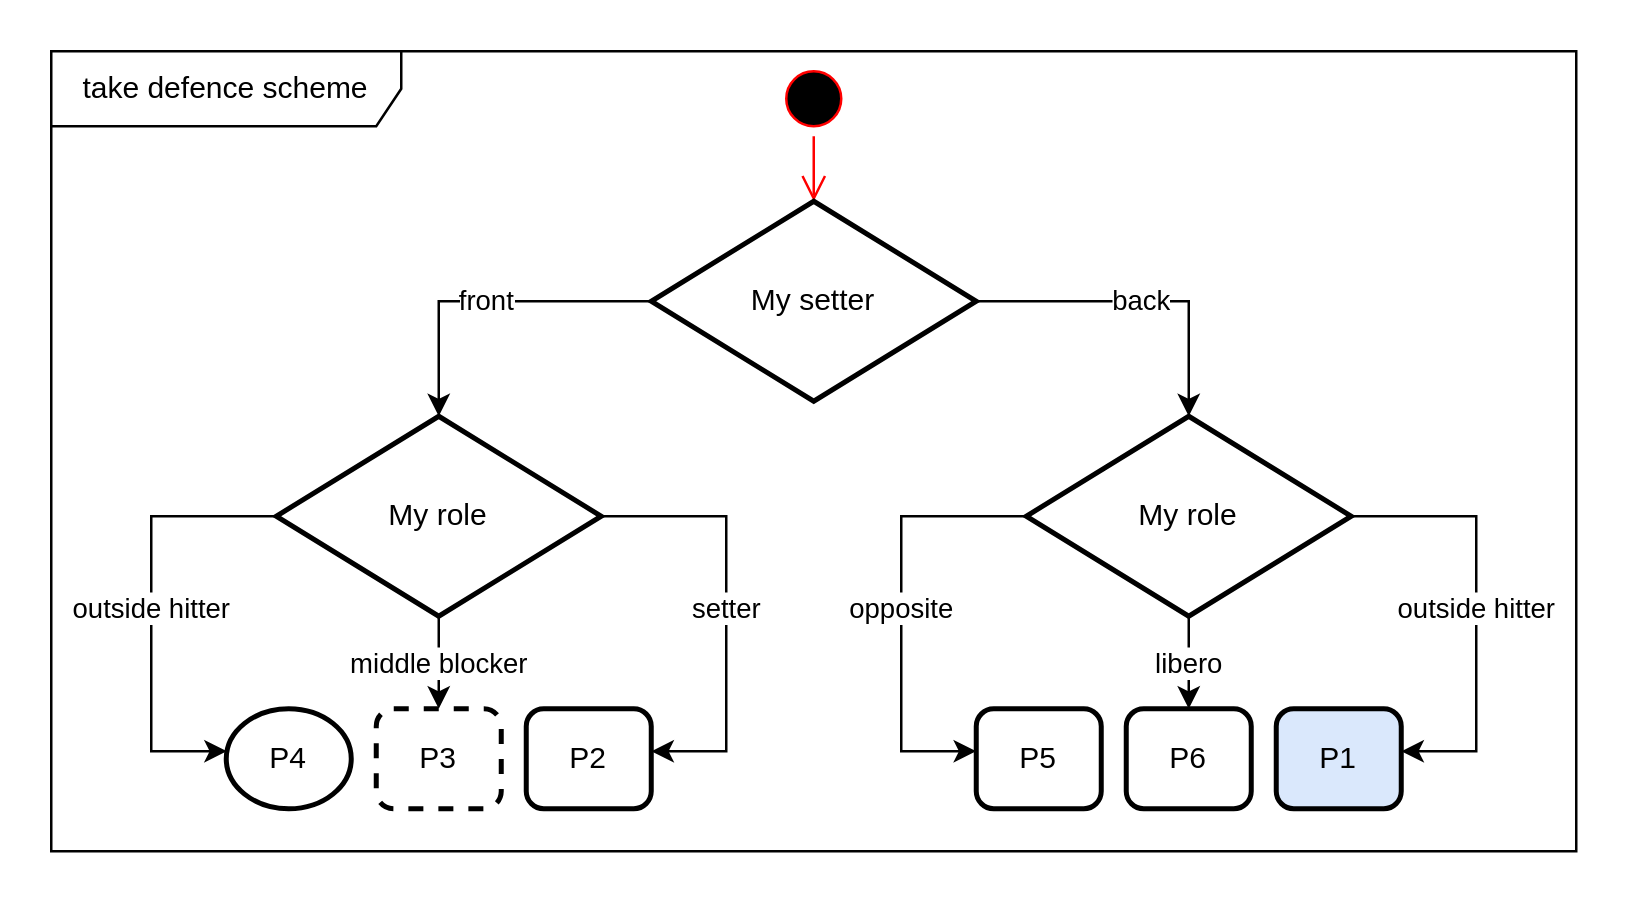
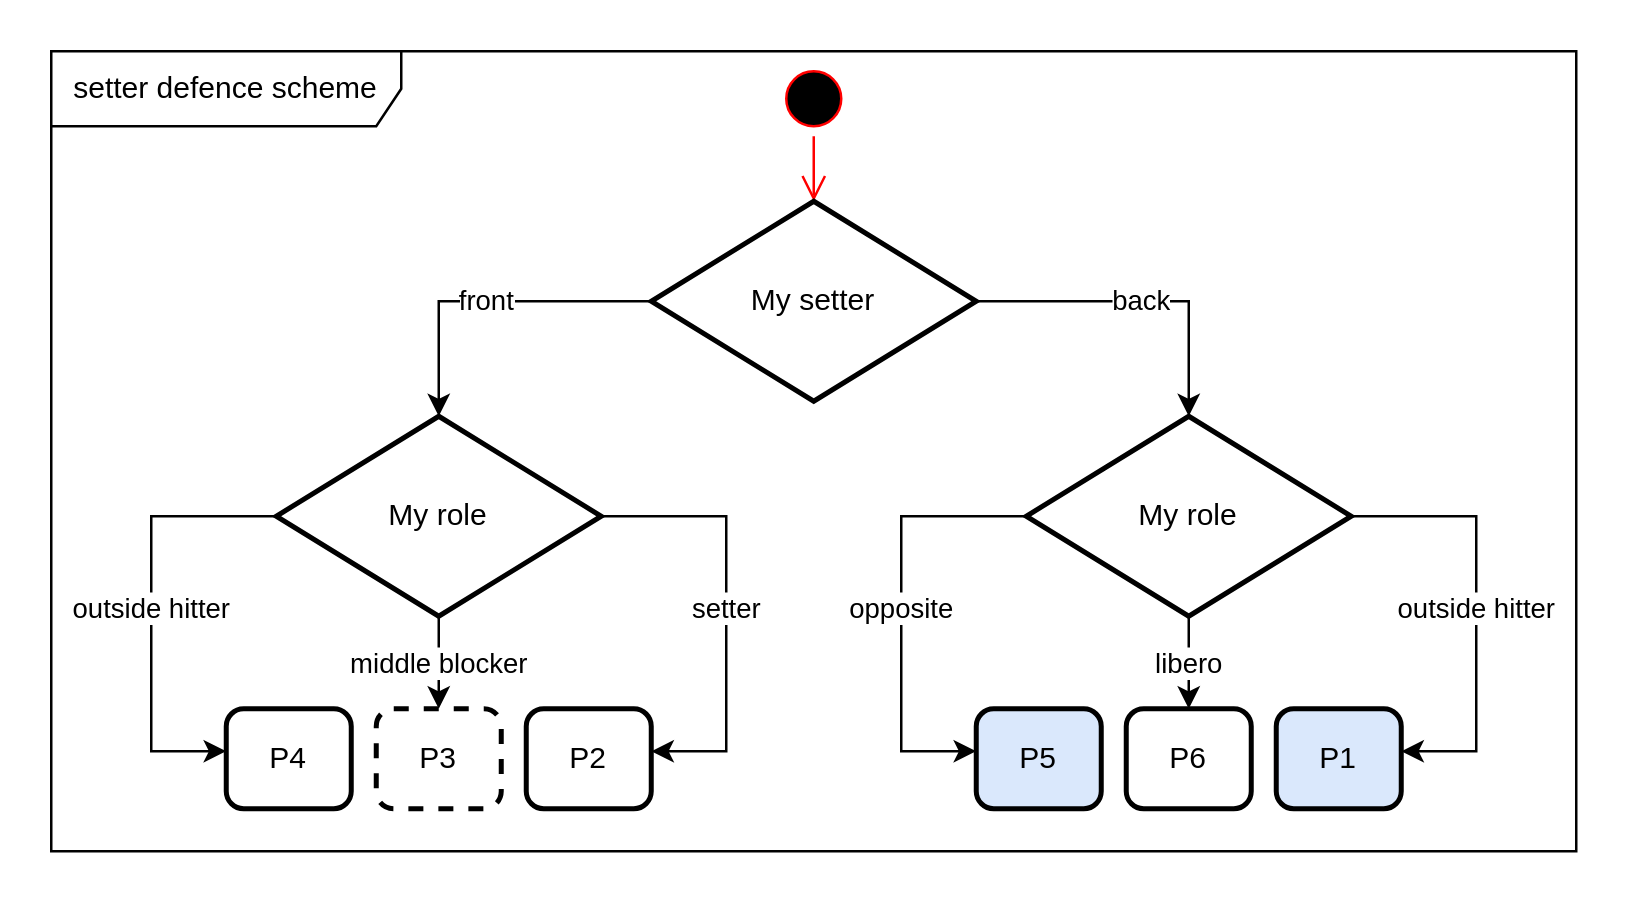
- <mxCell id="2" value="take defence scheme" style="shape=umlFrame;whiteSpace=wrap;html=1;width=140;height=30;" parent="1" vertex="1"><mxGeometry x="20" y="20" width="610" height="320" as="geometry" /></mxCell>
+ <mxCell id="2" value="setter defence scheme" style="shape=umlFrame;whiteSpace=wrap;html=1;width=140;height=30;" parent="1" vertex="1"><mxGeometry x="20" y="20" width="610" height="320" as="geometry" /></mxCell>
- <mxCell id="9" value="P4" style="ellipse;whiteSpace=wrap;html=1;absoluteArcSize=1;arcSize=14;strokeWidth=2;" parent="1" vertex="1"><mxGeometry x="90" y="283" width="50" height="40" as="geometry" /></mxCell>
+ <mxCell id="9" value="P4" style="rounded=1;whiteSpace=wrap;html=1;absoluteArcSize=1;arcSize=14;strokeWidth=2;" parent="1" vertex="1"><mxGeometry x="90" y="283" width="50" height="40" as="geometry" /></mxCell>
- <mxCell id="18" value="P5" style="rounded=1;whiteSpace=wrap;html=1;absoluteArcSize=1;arcSize=14;strokeWidth=2;" parent="1" vertex="1"><mxGeometry x="390" y="283" width="50" height="40" as="geometry" /></mxCell>
+ <mxCell id="18" value="P5" style="rounded=1;whiteSpace=wrap;html=1;absoluteArcSize=1;arcSize=14;strokeWidth=2;fillColor=#dae8fc;" parent="1" vertex="1"><mxGeometry x="390" y="283" width="50" height="40" as="geometry" /></mxCell>
